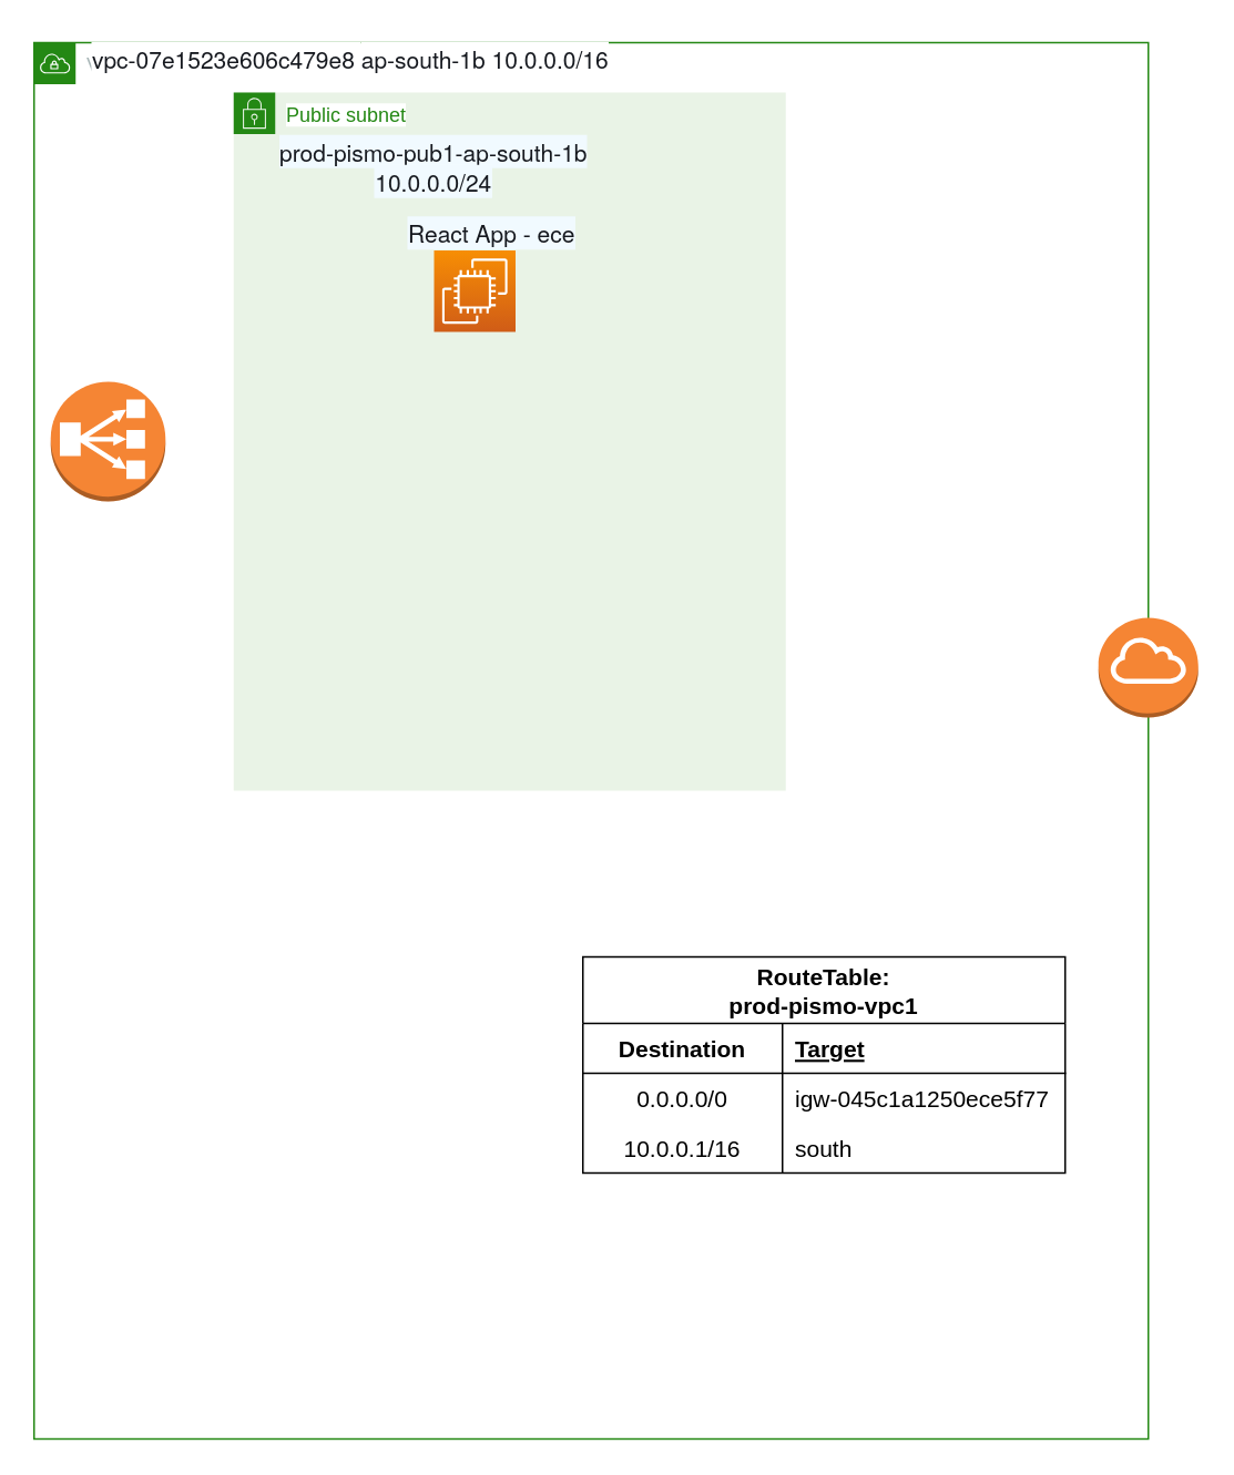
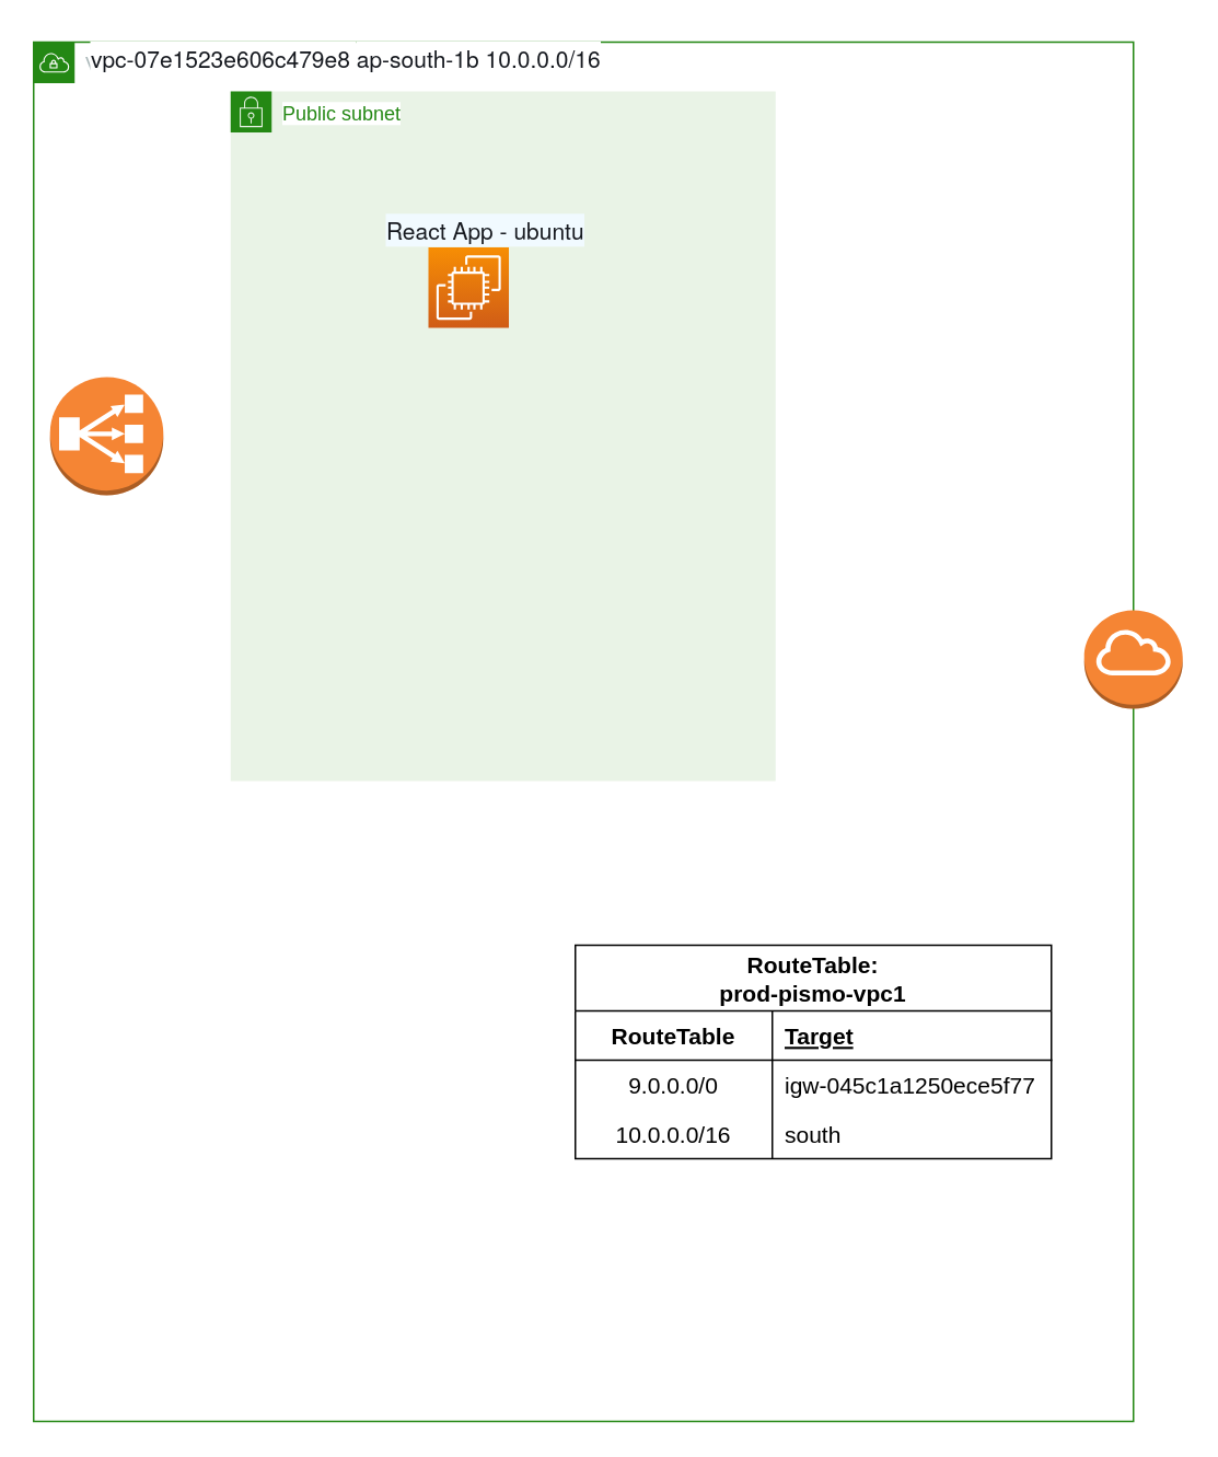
- <mxCell id="4" value="&lt;span style=&quot;caret-color: rgb(22, 25, 31); color: rgb(22, 25, 31); font-family: &amp;quot;Amazon Ember&amp;quot;, &amp;quot;Helvetica Neue&amp;quot;, Roboto, Arial, sans-serif; font-size: 14px; text-align: start; text-size-adjust: auto; background-color: rgb(241, 250, 255);&quot;&gt;&lt;span style=&quot;text-size-adjust: auto;&quot;&gt;prod-pismo-pub1-ap-south-1b&lt;/span&gt;&lt;br&gt;&lt;span style=&quot;text-size-adjust: auto;&quot;&gt;10.0.0.0/24&lt;/span&gt;&lt;br&gt;&lt;/span&gt;" style="text;html=1;resizable=0;autosize=1;align=center;verticalAlign=middle;points=[];fillColor=none;strokeColor=none;rounded=0;" vertex="1" parent="3"><mxGeometry x="10" y="20" width="220" height="50" as="geometry" /></mxCell>
- <mxCell id="7" value="&lt;span style=&quot;caret-color: rgb(22, 25, 31); color: rgb(22, 25, 31); font-family: &amp;quot;Amazon Ember&amp;quot;, &amp;quot;Helvetica Neue&amp;quot;, Roboto, Arial, sans-serif; font-size: 14px; text-align: start; text-size-adjust: auto; background-color: rgb(241, 250, 255);&quot;&gt;React App - ece&lt;br&gt;&lt;/span&gt;" style="text;html=1;resizable=0;autosize=1;align=center;verticalAlign=middle;points=[];fillColor=none;strokeColor=none;rounded=0;" vertex="1" parent="3"><mxGeometry x="80" y="70" width="150" height="30" as="geometry" /></mxCell>
+ <mxCell id="7" value="&lt;span style=&quot;caret-color: rgb(22, 25, 31); color: rgb(22, 25, 31); font-family: &amp;quot;Amazon Ember&amp;quot;, &amp;quot;Helvetica Neue&amp;quot;, Roboto, Arial, sans-serif; font-size: 14px; text-align: start; text-size-adjust: auto; background-color: rgb(241, 250, 255);&quot;&gt;React App - ubuntu&lt;br&gt;&lt;/span&gt;" style="text;html=1;resizable=0;autosize=1;align=center;verticalAlign=middle;points=[];fillColor=none;strokeColor=none;rounded=0;" vertex="1" parent="3"><mxGeometry x="80" y="70" width="150" height="30" as="geometry" /></mxCell>
- <mxCell id="11" value="Destination" style="shape=partialRectangle;connectable=0;fillColor=none;top=0;left=0;bottom=0;right=0;fontStyle=1;overflow=hidden;fontSize=14;fontColor=#000000;" vertex="1" parent="10"><mxGeometry width="120" height="30" as="geometry"><mxRectangle width="120" height="30" as="alternateBounds" /></mxGeometry></mxCell>
+ <mxCell id="11" value="RouteTable" style="shape=partialRectangle;connectable=0;fillColor=none;top=0;left=0;bottom=0;right=0;fontStyle=1;overflow=hidden;fontSize=14;fontColor=#000000;" vertex="1" parent="10"><mxGeometry width="120" height="30" as="geometry"><mxRectangle width="120" height="30" as="alternateBounds" /></mxGeometry></mxCell>
- <mxCell id="14" value="0.0.0.0/0" style="shape=partialRectangle;connectable=0;fillColor=none;top=0;left=0;bottom=0;right=0;editable=1;overflow=hidden;fontSize=14;fontColor=#000000;" vertex="1" parent="13"><mxGeometry width="120" height="30" as="geometry"><mxRectangle width="120" height="30" as="alternateBounds" /></mxGeometry></mxCell>
+ <mxCell id="14" value="9.0.0.0/0" style="shape=partialRectangle;connectable=0;fillColor=none;top=0;left=0;bottom=0;right=0;editable=1;overflow=hidden;fontSize=14;fontColor=#000000;" vertex="1" parent="13"><mxGeometry width="120" height="30" as="geometry"><mxRectangle width="120" height="30" as="alternateBounds" /></mxGeometry></mxCell>
- <mxCell id="17" value="10.0.0.1/16" style="shape=partialRectangle;connectable=0;fillColor=none;top=0;left=0;bottom=0;right=0;editable=1;overflow=hidden;fontSize=14;fontColor=#000000;" vertex="1" parent="16"><mxGeometry width="120" height="30" as="geometry"><mxRectangle width="120" height="30" as="alternateBounds" /></mxGeometry></mxCell>
+ <mxCell id="17" value="10.0.0.0/16" style="shape=partialRectangle;connectable=0;fillColor=none;top=0;left=0;bottom=0;right=0;editable=1;overflow=hidden;fontSize=14;fontColor=#000000;" vertex="1" parent="16"><mxGeometry width="120" height="30" as="geometry"><mxRectangle width="120" height="30" as="alternateBounds" /></mxGeometry></mxCell>
